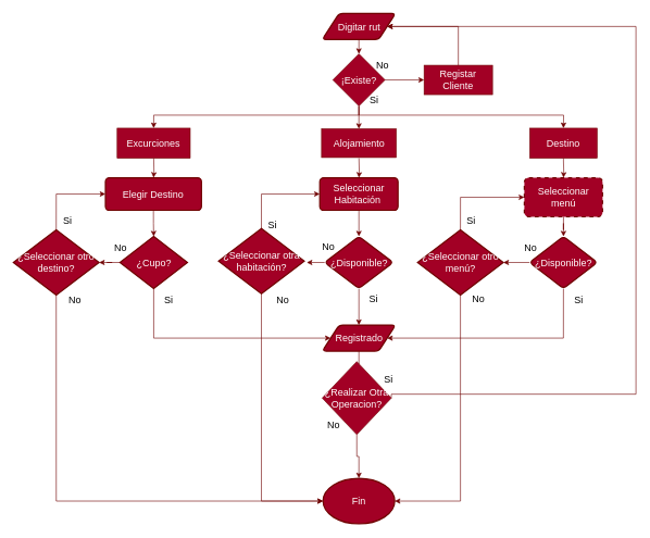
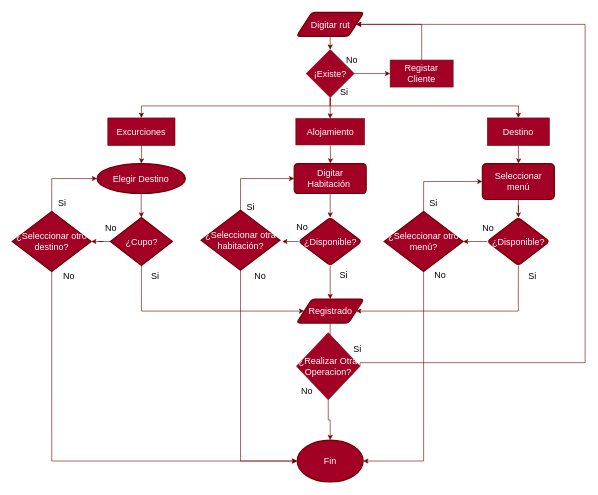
- <mxCell id="5" value="Elegir Destino" style="whiteSpace=wrap;html=1;strokeWidth=2;rounded=1;arcSize=12;fontSize=15;fillColor=#a20025;fontColor=#ffffff;strokeColor=#6F0000;" parent="1" vertex="1"><mxGeometry x="161.25" y="272" width="147.25" height="50" as="geometry" /></mxCell>
+ <mxCell id="5" value="Elegir Destino" style="ellipse;whiteSpace=wrap;html=1;strokeWidth=2;arcSize=12;fontSize=15;fillColor=#a20025;fontColor=#ffffff;strokeColor=#6F0000;" parent="1" vertex="1"><mxGeometry x="161.25" y="272" width="147.25" height="50" as="geometry" /></mxCell>
- <mxCell id="16" value="Seleccionar Habitación&amp;nbsp;" style="whiteSpace=wrap;html=1;strokeWidth=2;rounded=1;arcSize=12;fontSize=15;fillColor=#a20025;fontColor=#ffffff;strokeColor=#6F0000;" parent="1" vertex="1"><mxGeometry x="490" y="272" width="120" height="50" as="geometry" /></mxCell>
+ <mxCell id="16" value="Digitar Habitación&amp;nbsp;" style="whiteSpace=wrap;html=1;strokeWidth=2;rounded=1;arcSize=12;fontSize=15;fillColor=#a20025;fontColor=#ffffff;strokeColor=#6F0000;" parent="1" vertex="1"><mxGeometry x="490" y="272" width="120" height="50" as="geometry" /></mxCell>
- <mxCell id="21" value="Seleccionar menú" style="whiteSpace=wrap;html=1;strokeWidth=2;rounded=1;arcSize=12;fontSize=15;fillColor=#a20025;fontColor=#ffffff;strokeColor=#6F0000;dashed=1;" parent="1" vertex="1"><mxGeometry x="803.75" y="272" width="120" height="60" as="geometry" /></mxCell>
+ <mxCell id="21" value="Seleccionar menú" style="whiteSpace=wrap;html=1;strokeWidth=2;rounded=1;arcSize=12;fontSize=15;fillColor=#a20025;fontColor=#ffffff;strokeColor=#6F0000;" parent="1" vertex="1"><mxGeometry x="803.75" y="272" width="120" height="60" as="geometry" /></mxCell>
